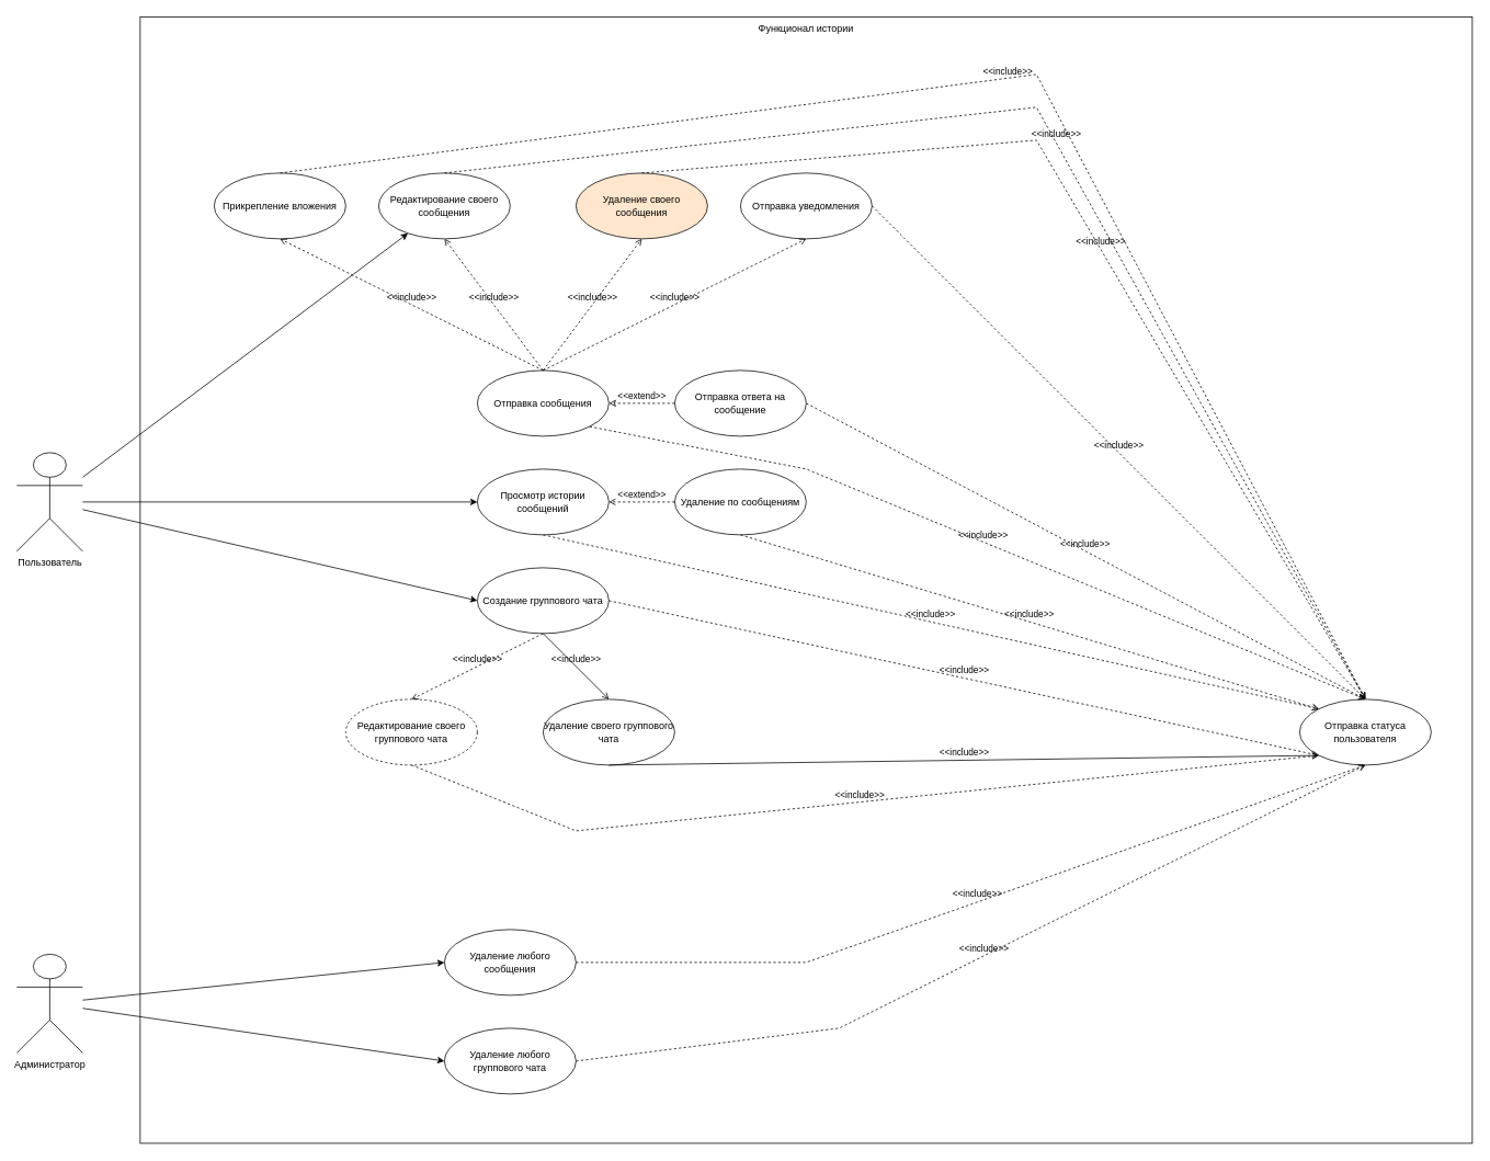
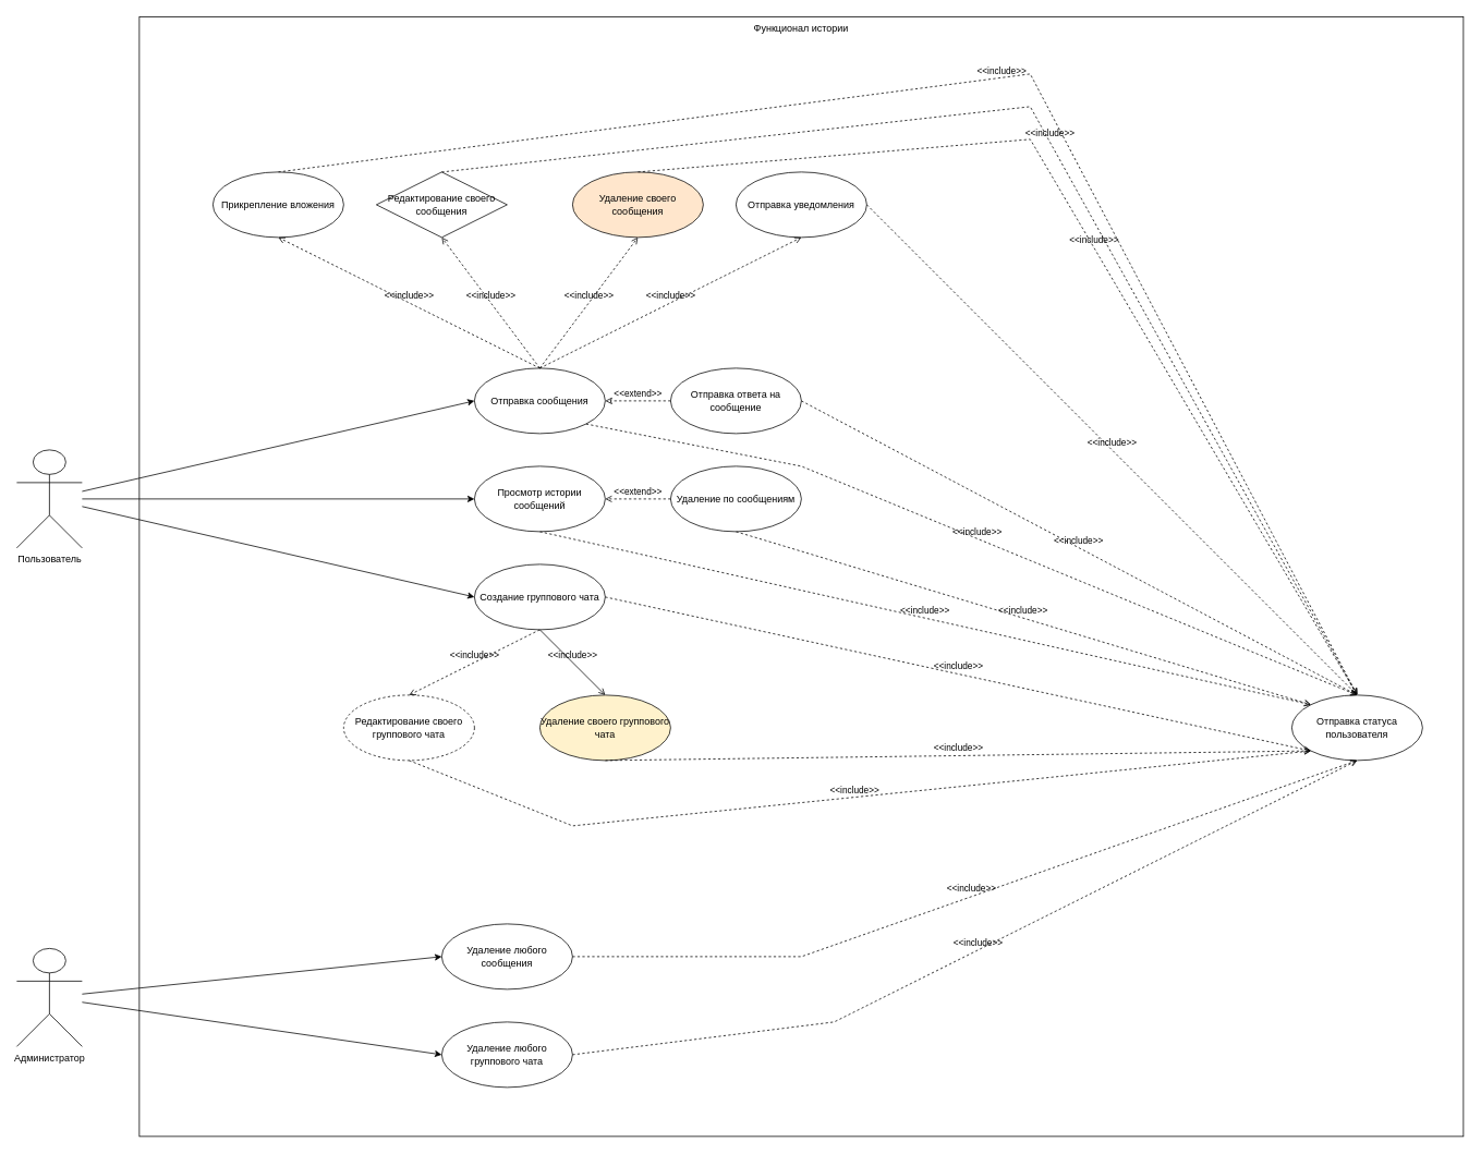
- <mxCell id="11" value="Редактирование своего сообщения" style="ellipse;whiteSpace=wrap;html=1;" vertex="1" parent="1"><mxGeometry y="210" width="160" height="80" as="geometry" x="460" /></mxCell>
+ <mxCell id="11" value="Редактирование своего сообщения" style="rhombus;whiteSpace=wrap;html=1;" vertex="1" parent="1"><mxGeometry y="210" width="160" height="80" as="geometry" x="460" /></mxCell>
- <mxCell id="3" style="edgeStyle=none;html=1;" edge="1" parent="1" source="6" target="11"><mxGeometry relative="1" as="geometry" /></mxCell>
+ <mxCell id="3" style="edgeStyle=none;html=1;entryX=0;entryY=0.5;entryDx=0;entryDy=0;" edge="1" parent="1" source="6" target="7"><mxGeometry relative="1" as="geometry" /></mxCell>
- <mxCell id="12" value="Удаление своего группового чата" style="ellipse;whiteSpace=wrap;html=1;" vertex="1" parent="1"><mxGeometry x="660" y="850" width="160" height="80" as="geometry" /></mxCell>
+ <mxCell id="12" value="Удаление своего группового чата" style="ellipse;whiteSpace=wrap;html=1;fillColor=#fff2cc;" vertex="1" parent="1"><mxGeometry x="660" y="850" width="160" height="80" as="geometry" /></mxCell>
- <mxCell id="32" value="&amp;lt;&amp;lt;include&amp;gt;&amp;gt;" style="html=1;verticalAlign=bottom;labelBackgroundColor=none;endArrow=open;endFill=0;dashed=0;rounded=0;exitX=0.5;exitY=1;exitDx=0;exitDy=0;entryX=0;entryY=1;entryDx=0;entryDy=0;" edge="1" parent="1" source="12" target="14"><mxGeometry width="160" relative="1" as="geometry"><mxPoint x="750" y="740" as="sourcePoint" /><mxPoint x="1040" y="1040" as="targetPoint" /></mxGeometry></mxCell>
+ <mxCell id="32" value="&amp;lt;&amp;lt;include&amp;gt;&amp;gt;" style="html=1;verticalAlign=bottom;labelBackgroundColor=none;endArrow=open;endFill=0;dashed=1;rounded=0;exitX=0.5;exitY=1;exitDx=0;exitDy=0;entryX=0;entryY=1;entryDx=0;entryDy=0;" edge="1" parent="1" source="12" target="14"><mxGeometry width="160" relative="1" as="geometry"><mxPoint x="750" y="740" as="sourcePoint" /><mxPoint x="1040" y="1040" as="targetPoint" /></mxGeometry></mxCell>
